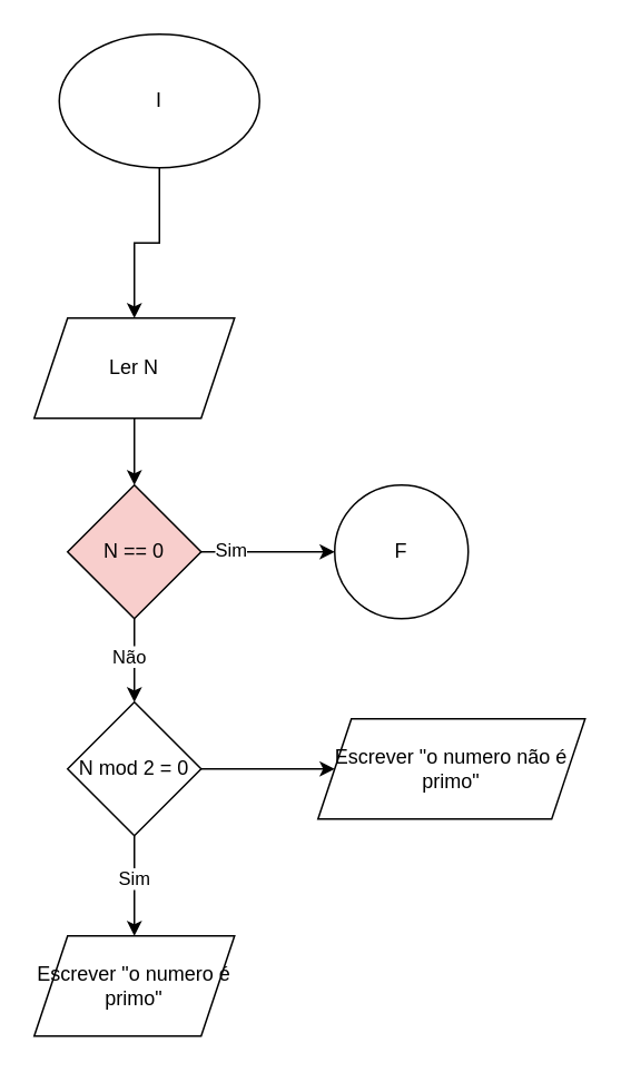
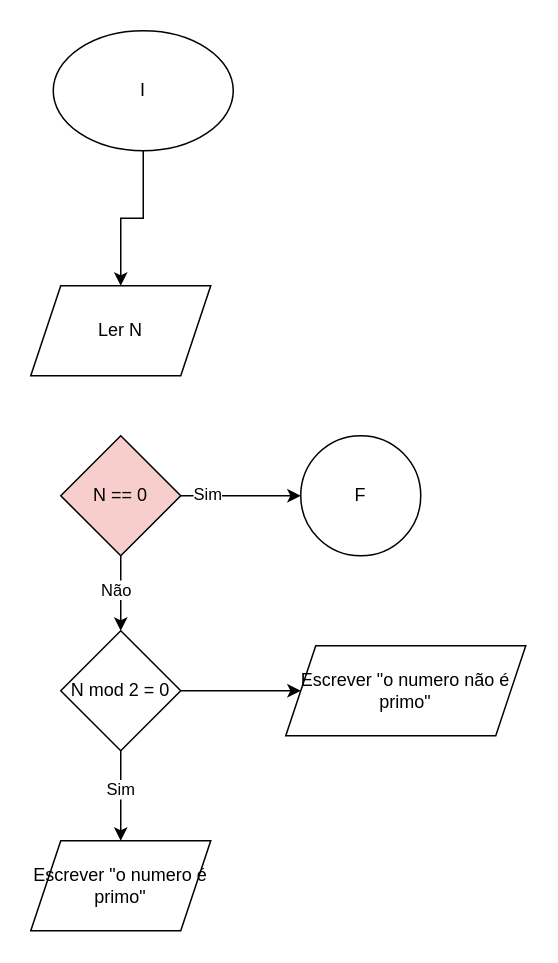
- <mxCell id="4" value="" style="edgeStyle=orthogonalEdgeStyle;rounded=0;orthogonalLoop=1;jettySize=auto;html=1;" edge="1" parent="1" source="5" target="15"><mxGeometry relative="1" as="geometry" /></mxCell>
